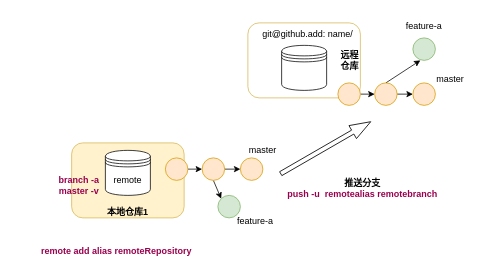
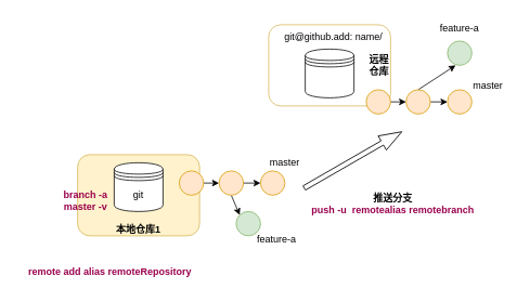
- <mxCell id="16" value="&lt;font color=&quot;#000000&quot;&gt;remote&lt;/font&gt;" style="text;html=1;strokeColor=none;fillColor=none;align=center;verticalAlign=middle;whiteSpace=wrap;rounded=0;fontColor=#99004D;" vertex="1" parent="1"><mxGeometry x="140" y="225" width="60" height="30" as="geometry" /></mxCell>
+ <mxCell id="16" value="&lt;font color=&quot;#000000&quot;&gt;git&lt;/font&gt;" style="text;html=1;strokeColor=none;fillColor=none;align=center;verticalAlign=middle;whiteSpace=wrap;rounded=0;fontColor=#99004D;" vertex="1" parent="1"><mxGeometry x="140" y="225" width="60" height="30" as="geometry" /></mxCell>
- <mxCell id="26" value="&lt;font color=&quot;#99004d&quot;&gt;&lt;b&gt;remote add alias remoteRepository&lt;/b&gt;&lt;/font&gt;" style="text;html=1;strokeColor=none;fillColor=none;align=center;verticalAlign=middle;whiteSpace=wrap;rounded=0;" vertex="1" parent="1"><mxGeometry x="40" y="320" width="230" height="30" as="geometry" /></mxCell>
+ <mxCell id="26" value="&lt;font color=&quot;#99004d&quot;&gt;&lt;b&gt;remote add alias remoteRepository&lt;/b&gt;&lt;/font&gt;" style="text;html=1;strokeColor=none;fillColor=none;align=center;verticalAlign=middle;whiteSpace=wrap;rounded=0;" vertex="1" parent="1"><mxGeometry x="20" y="320" width="230" height="30" as="geometry" /></mxCell>
